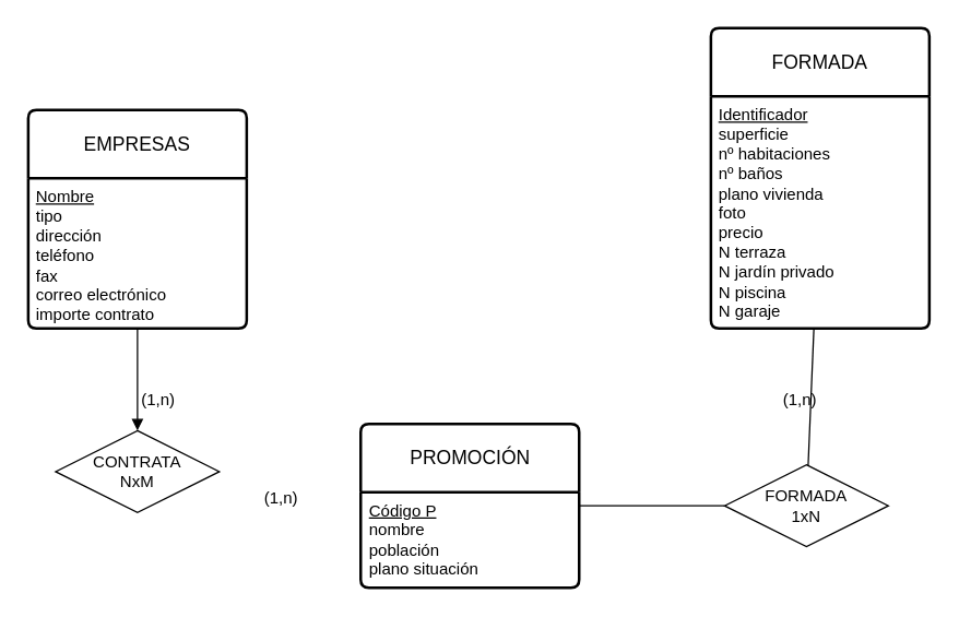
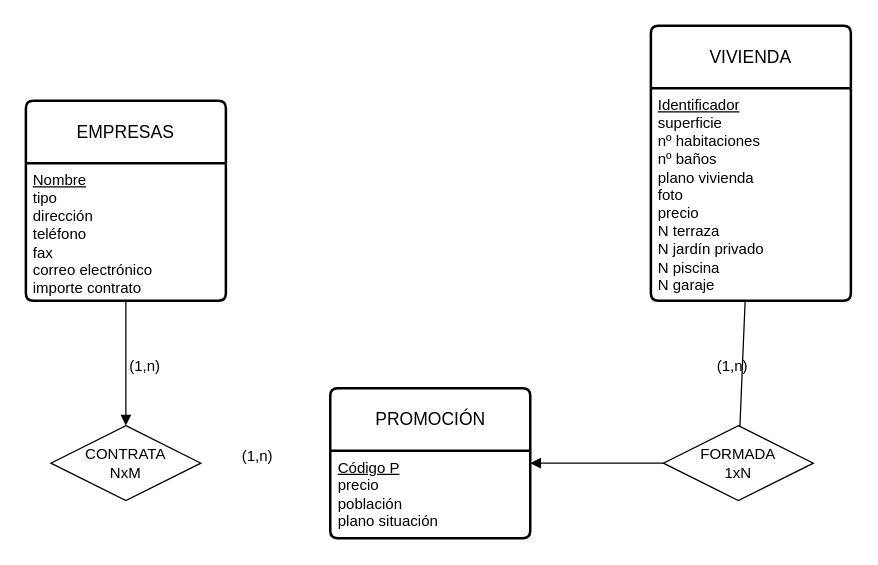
- <mxCell id="4" value="FORMADA" style="swimlane;childLayout=stackLayout;horizontal=1;startSize=50;horizontalStack=0;rounded=1;fontSize=14;fontStyle=0;strokeWidth=2;resizeParent=0;resizeLast=1;shadow=0;dashed=0;align=center;arcSize=4;whiteSpace=wrap;html=1;" vertex="1" parent="1"><mxGeometry x="520" y="20" width="160" height="220" as="geometry" /></mxCell>
+ <mxCell id="4" value="VIVIENDA" style="swimlane;childLayout=stackLayout;horizontal=1;startSize=50;horizontalStack=0;rounded=1;fontSize=14;fontStyle=0;strokeWidth=2;resizeParent=0;resizeLast=1;shadow=0;dashed=0;align=center;arcSize=4;whiteSpace=wrap;html=1;" vertex="1" parent="1"><mxGeometry x="520" y="20" width="160" height="220" as="geometry" /></mxCell>
- <mxCell id="10" value="CONTRATA&lt;br&gt;NxM" style="shape=rhombus;perimeter=rhombusPerimeter;whiteSpace=wrap;html=1;align=center;" vertex="1" parent="1"><mxGeometry x="40" y="315" width="120" height="60" as="geometry" /></mxCell>
+ <mxCell id="10" value="CONTRATA&lt;br&gt;NxM" style="shape=rhombus;perimeter=rhombusPerimeter;whiteSpace=wrap;html=1;align=center;" vertex="1" parent="1"><mxGeometry x="40" y="340" width="120" height="60" as="geometry" /></mxCell>
- <mxCell id="8" value="" style="endArrow=none;html=1;rounded=0;" edge="1" parent="1" source="12" target="2"><mxGeometry relative="1" as="geometry"><mxPoint x="210" y="410" as="sourcePoint" /><mxPoint x="370" y="410" as="targetPoint" /></mxGeometry></mxCell>
+ <mxCell id="8" value="" style="endArrow=block;html=1;rounded=0;" edge="1" parent="1" source="12" target="2"><mxGeometry relative="1" as="geometry"><mxPoint x="210" y="410" as="sourcePoint" /><mxPoint x="370" y="410" as="targetPoint" /></mxGeometry></mxCell>
- <mxCell id="3" value="&lt;u&gt;Código P&lt;br&gt;&lt;/u&gt;nombre&lt;br&gt;población&lt;br&gt;plano situación" style="align=left;strokeColor=none;fillColor=none;spacingLeft=4;fontSize=12;verticalAlign=top;resizable=0;rotatable=0;part=1;html=1;" vertex="1" parent="2"><mxGeometry y="50" width="160" height="70" as="geometry" /></mxCell>
+ <mxCell id="3" value="&lt;u&gt;Código P&lt;br&gt;&lt;/u&gt;precio&lt;br&gt;población&lt;br&gt;plano situación" style="align=left;strokeColor=none;fillColor=none;spacingLeft=4;fontSize=12;verticalAlign=top;resizable=0;rotatable=0;part=1;html=1;" vertex="1" parent="2"><mxGeometry y="50" width="160" height="70" as="geometry" /></mxCell>
